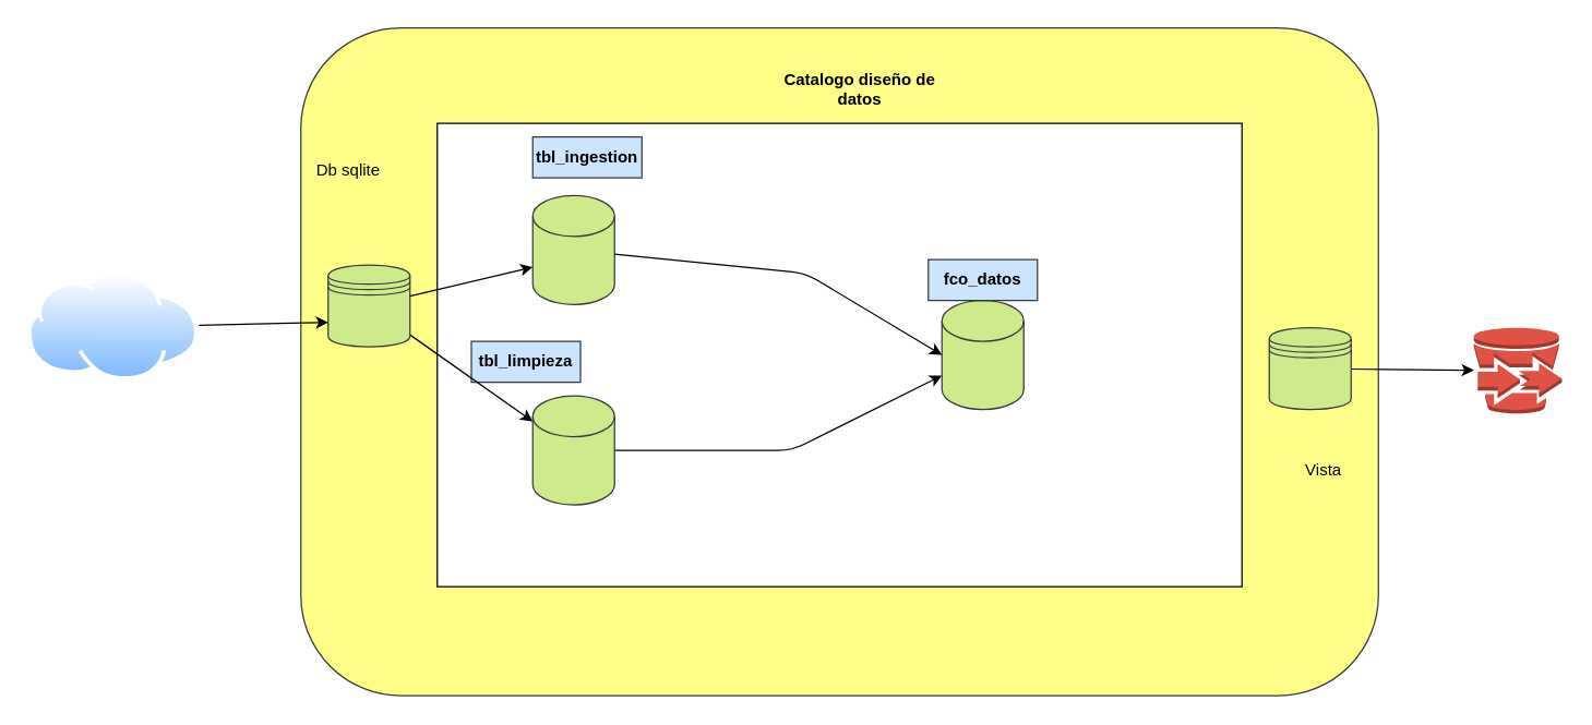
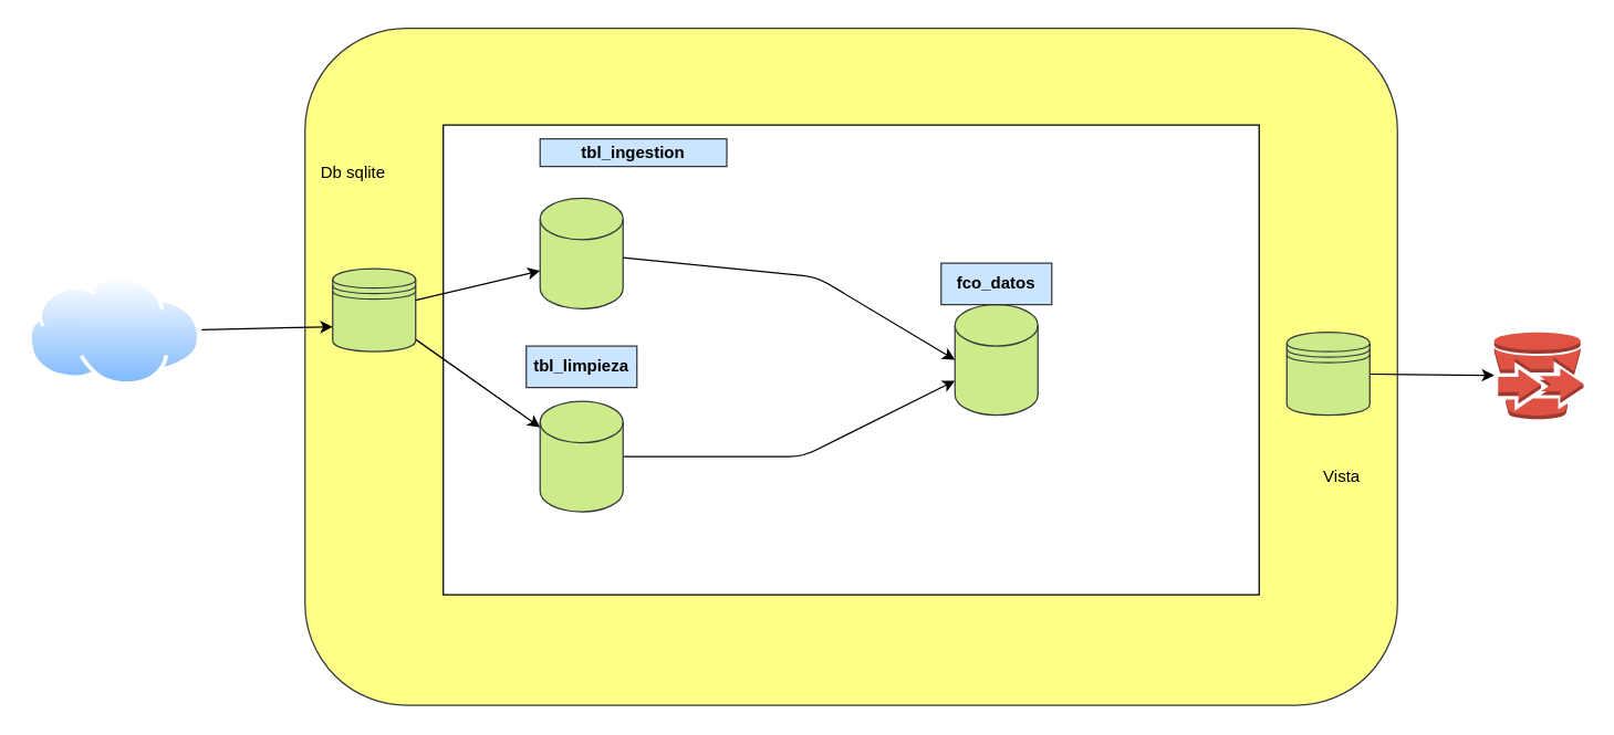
- <mxCell id="22" value="Catalogo diseño de datos" style="text;html=1;align=center;verticalAlign=middle;whiteSpace=wrap;rounded=0;fontStyle=1" parent="1" vertex="1"><mxGeometry x="570" y="50" width="120" height="30" as="geometry" /></mxCell>
- <mxCell id="12" value="tbl_ingestion" style="text;html=1;align=center;verticalAlign=middle;whiteSpace=wrap;rounded=0;fillColor=#cce5ff;strokeColor=#36393d;fontStyle=1" parent="1" vertex="1"><mxGeometry x="390" y="100" width="80" height="30" as="geometry" /></mxCell>
+ <mxCell id="12" value="tbl_ingestion" style="text;html=1;align=center;verticalAlign=middle;whiteSpace=wrap;rounded=0;fillColor=#cce5ff;strokeColor=#36393d;fontStyle=1" parent="1" vertex="1"><mxGeometry x="390" y="100" width="135" height="20" as="geometry" /></mxCell>
- <mxCell id="13" value="tbl_limpieza" style="text;html=1;align=center;verticalAlign=middle;whiteSpace=wrap;rounded=0;fillColor=#cce5ff;strokeColor=#36393d;fontStyle=1" parent="1" vertex="1"><mxGeometry x="345" y="250" width="80" height="30" as="geometry" /></mxCell>
+ <mxCell id="13" value="tbl_limpieza" style="text;html=1;align=center;verticalAlign=middle;whiteSpace=wrap;rounded=0;fillColor=#cce5ff;strokeColor=#36393d;fontStyle=1" parent="1" vertex="1"><mxGeometry x="380" y="250" width="80" height="30" as="geometry" /></mxCell>
